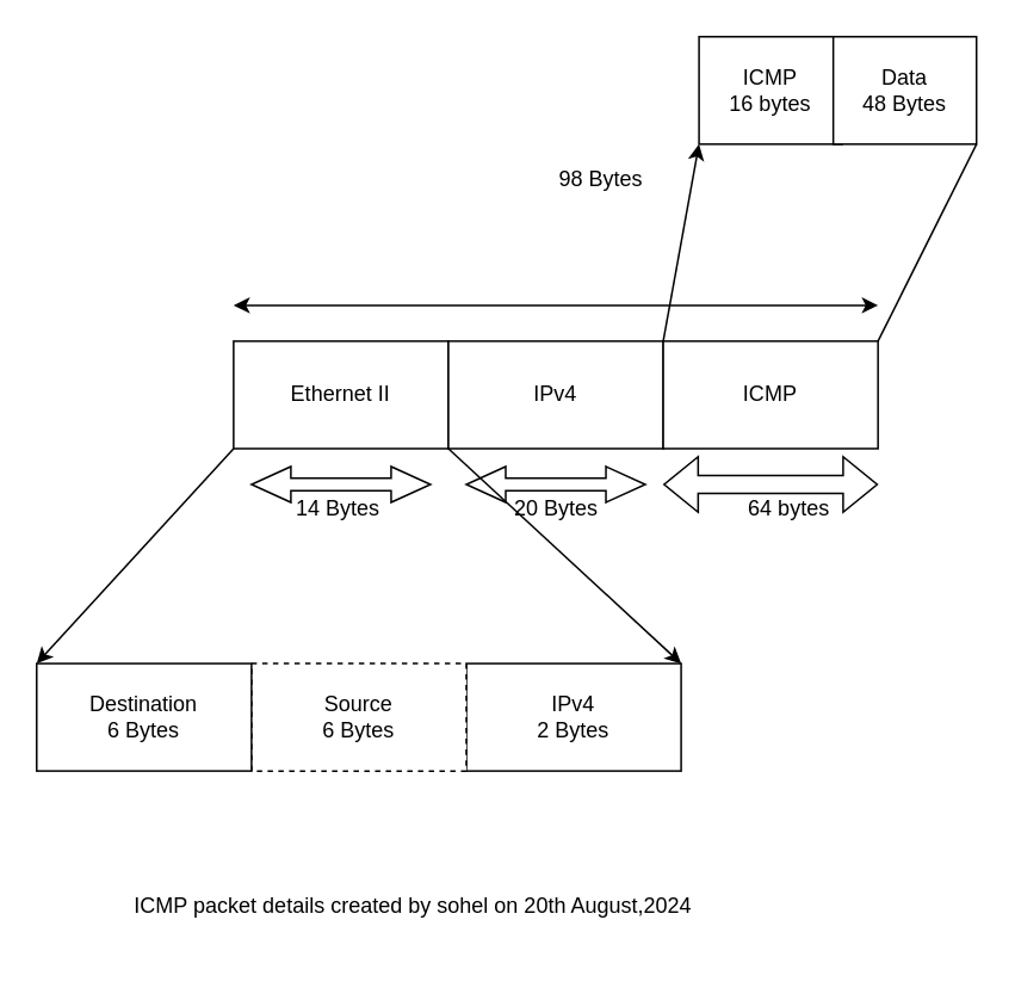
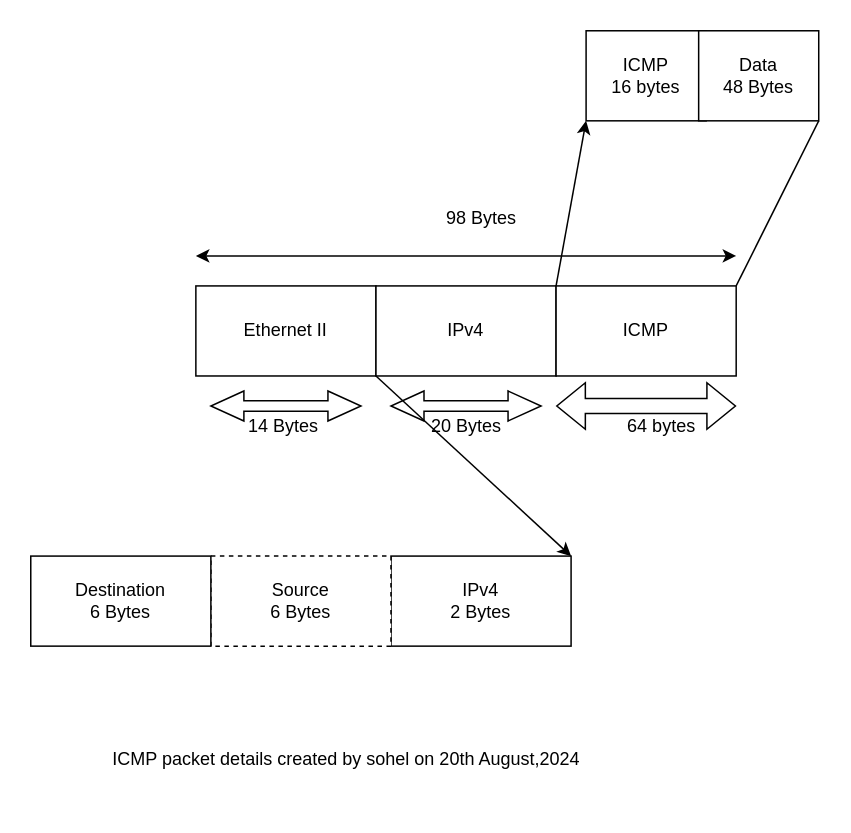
- <mxCell id="9" value="98 Bytes" style="text;html=1;align=center;verticalAlign=middle;resizable=0;points=[];autosize=1;strokeColor=none;fillColor=none;" vertex="1" parent="1"><mxGeometry x="300" y="85" width="70" height="30" as="geometry" /></mxCell>
+ <mxCell id="9" value="98 Bytes" style="text;html=1;align=center;verticalAlign=middle;resizable=0;points=[];autosize=1;strokeColor=none;fillColor=none;" vertex="1" parent="1"><mxGeometry x="285" y="130" width="70" height="30" as="geometry" /></mxCell>
- <mxCell id="10" value="" style="endArrow=classic;html=1;rounded=0;exitX=0;exitY=1;exitDx=0;exitDy=0;entryX=0;entryY=0;entryDx=0;entryDy=0;" edge="1" parent="1" source="2" target="14"><mxGeometry width="50" height="50" relative="1" as="geometry"><mxPoint x="90" y="410" as="sourcePoint" /><mxPoint x="60" y="370" as="targetPoint" /></mxGeometry></mxCell>
